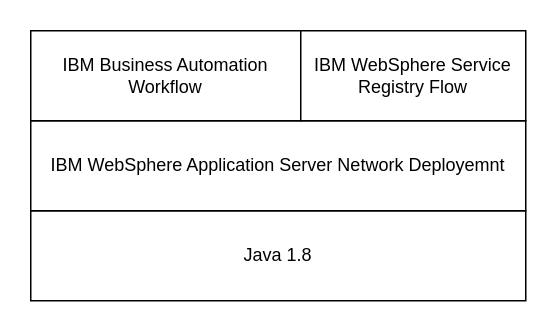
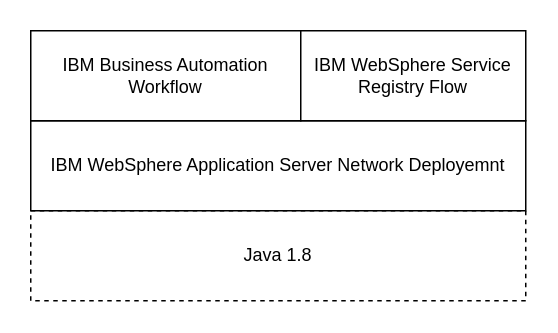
- <mxCell id="2" value="Java 1.8" style="whiteSpace=wrap;html=1;" parent="1" vertex="1"><mxGeometry x="20" y="140" width="330" height="60" as="geometry" /></mxCell>
+ <mxCell id="2" value="Java 1.8" style="whiteSpace=wrap;html=1;dashed=1;" parent="1" vertex="1"><mxGeometry x="20" y="140" width="330" height="60" as="geometry" /></mxCell>
